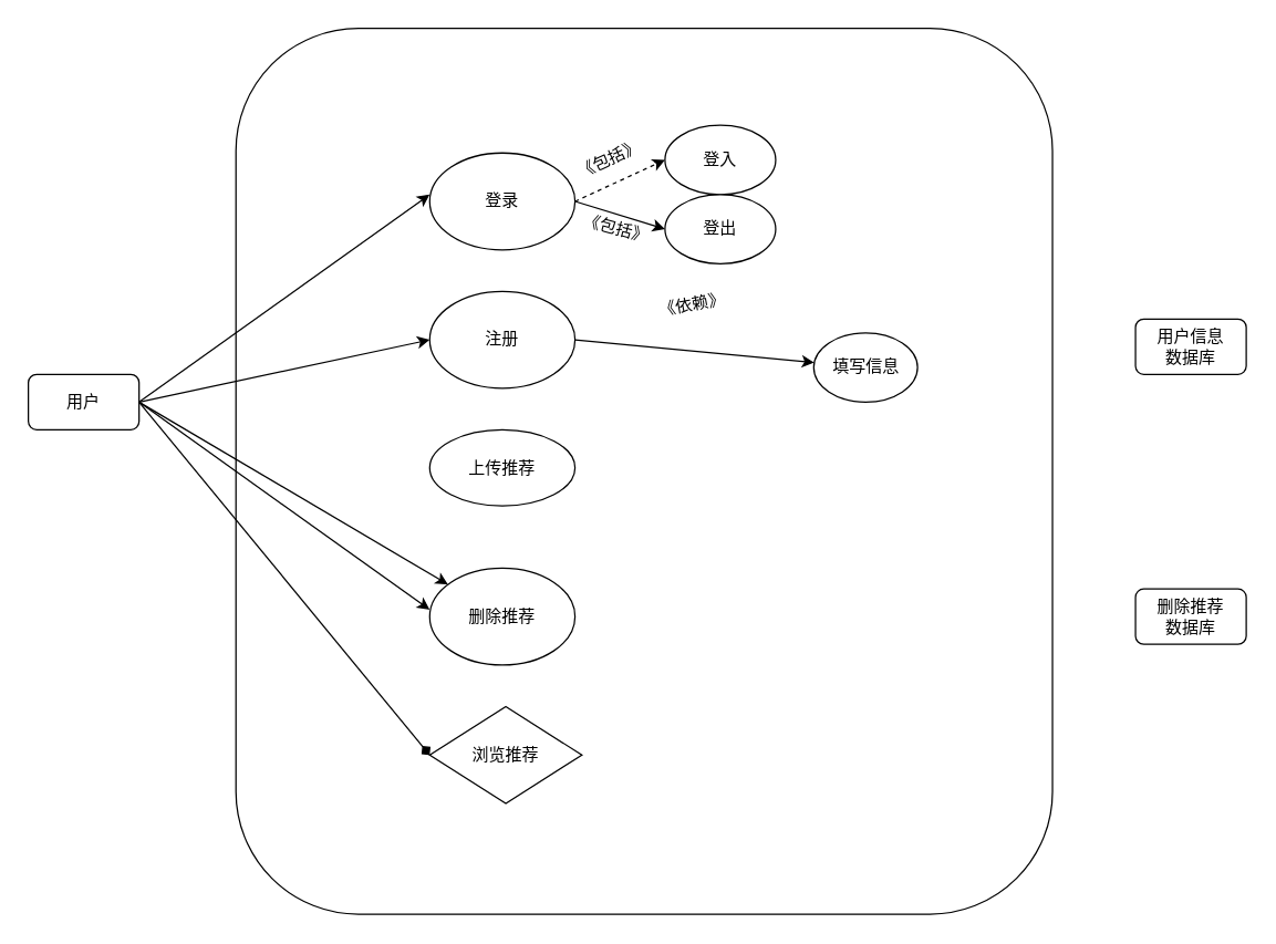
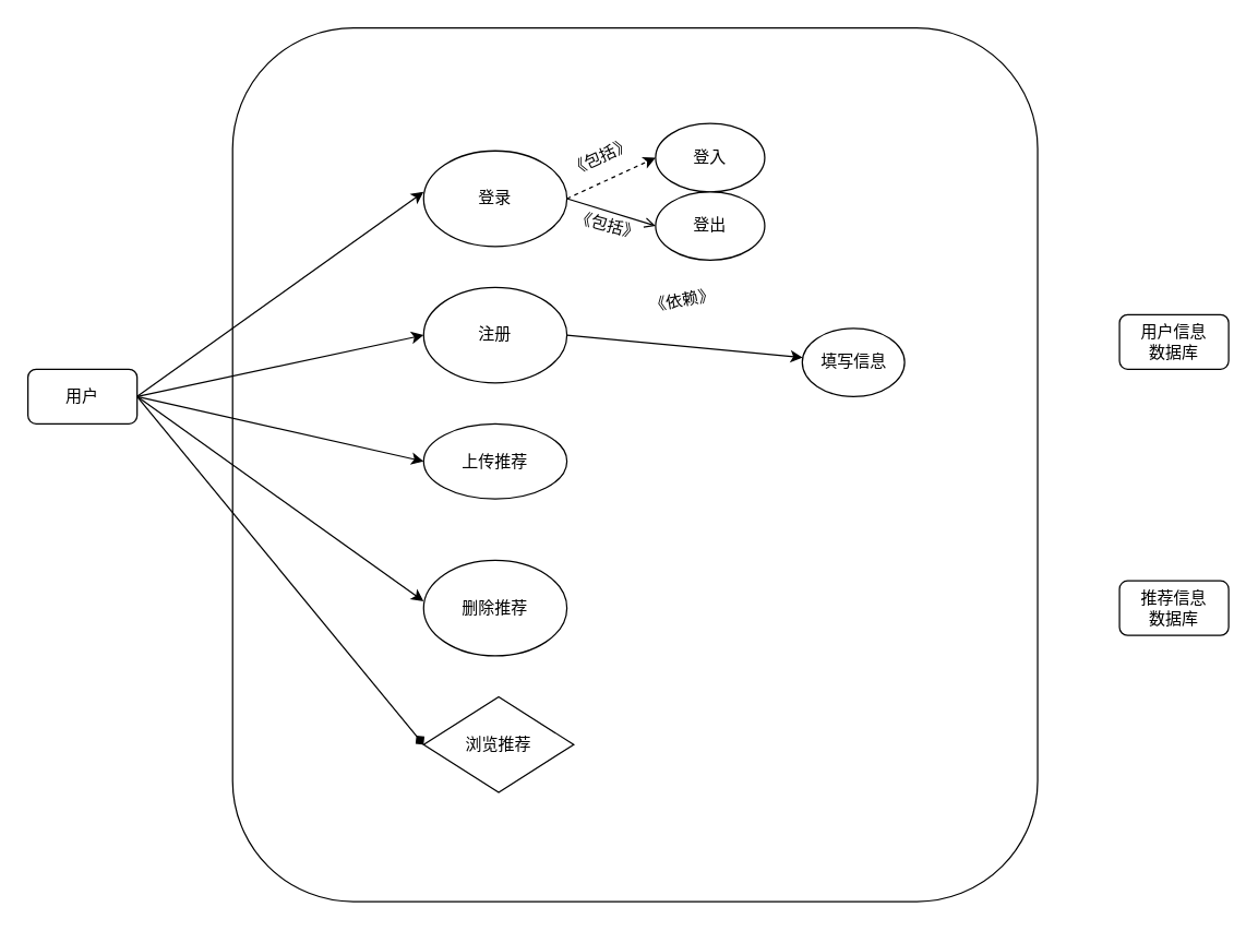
- <mxCell id="14" value="" style="endArrow=classic;html=1;exitX=1;exitY=0.5;exitDx=0;exitDy=0;entryX=0;entryY=0.5;entryDx=0;entryDy=0;" parent="1" source="8" target="13" edge="1"><mxGeometry width="50" height="50" relative="1" as="geometry"><mxPoint x="420" y="310" as="sourcePoint" /><mxPoint x="470" y="260" as="targetPoint" /></mxGeometry></mxCell>
+ <mxCell id="14" value="" style="endArrow=open;html=1;exitX=1;exitY=0.5;exitDx=0;exitDy=0;entryX=0;entryY=0.5;entryDx=0;entryDy=0;" parent="1" source="8" target="13" edge="1"><mxGeometry width="50" height="50" relative="1" as="geometry"><mxPoint x="420" y="310" as="sourcePoint" /><mxPoint x="470" y="260" as="targetPoint" /></mxGeometry></mxCell>
- <mxCell id="6" value="" style="endArrow=classic;html=1;exitX=1;exitY=0.5;exitDx=0;exitDy=0;" parent="1" source="2" target="11" edge="1"><mxGeometry width="50" height="50" relative="1" as="geometry"><mxPoint x="360" y="310" as="sourcePoint" /><mxPoint x="310" y="340" as="targetPoint" /></mxGeometry></mxCell>
+ <mxCell id="6" value="" style="endArrow=classic;html=1;exitX=1;exitY=0.5;exitDx=0;exitDy=0;entryX=0;entryY=0.5;entryDx=0;entryDy=0;" parent="1" source="2" target="10" edge="1"><mxGeometry width="50" height="50" relative="1" as="geometry"><mxPoint x="360" y="310" as="sourcePoint" /><mxPoint x="310" y="340" as="targetPoint" /></mxGeometry></mxCell>
- <mxCell id="24" value="删除推荐&lt;br&gt;数据库" style="rounded=1;whiteSpace=wrap;html=1;" parent="1" vertex="1"><mxGeometry x="820" y="425" width="80" height="40" as="geometry" /></mxCell>
+ <mxCell id="24" value="推荐信息&lt;br&gt;数据库" style="rounded=1;whiteSpace=wrap;html=1;" parent="1" vertex="1"><mxGeometry x="820" y="425" width="80" height="40" as="geometry" /></mxCell>
